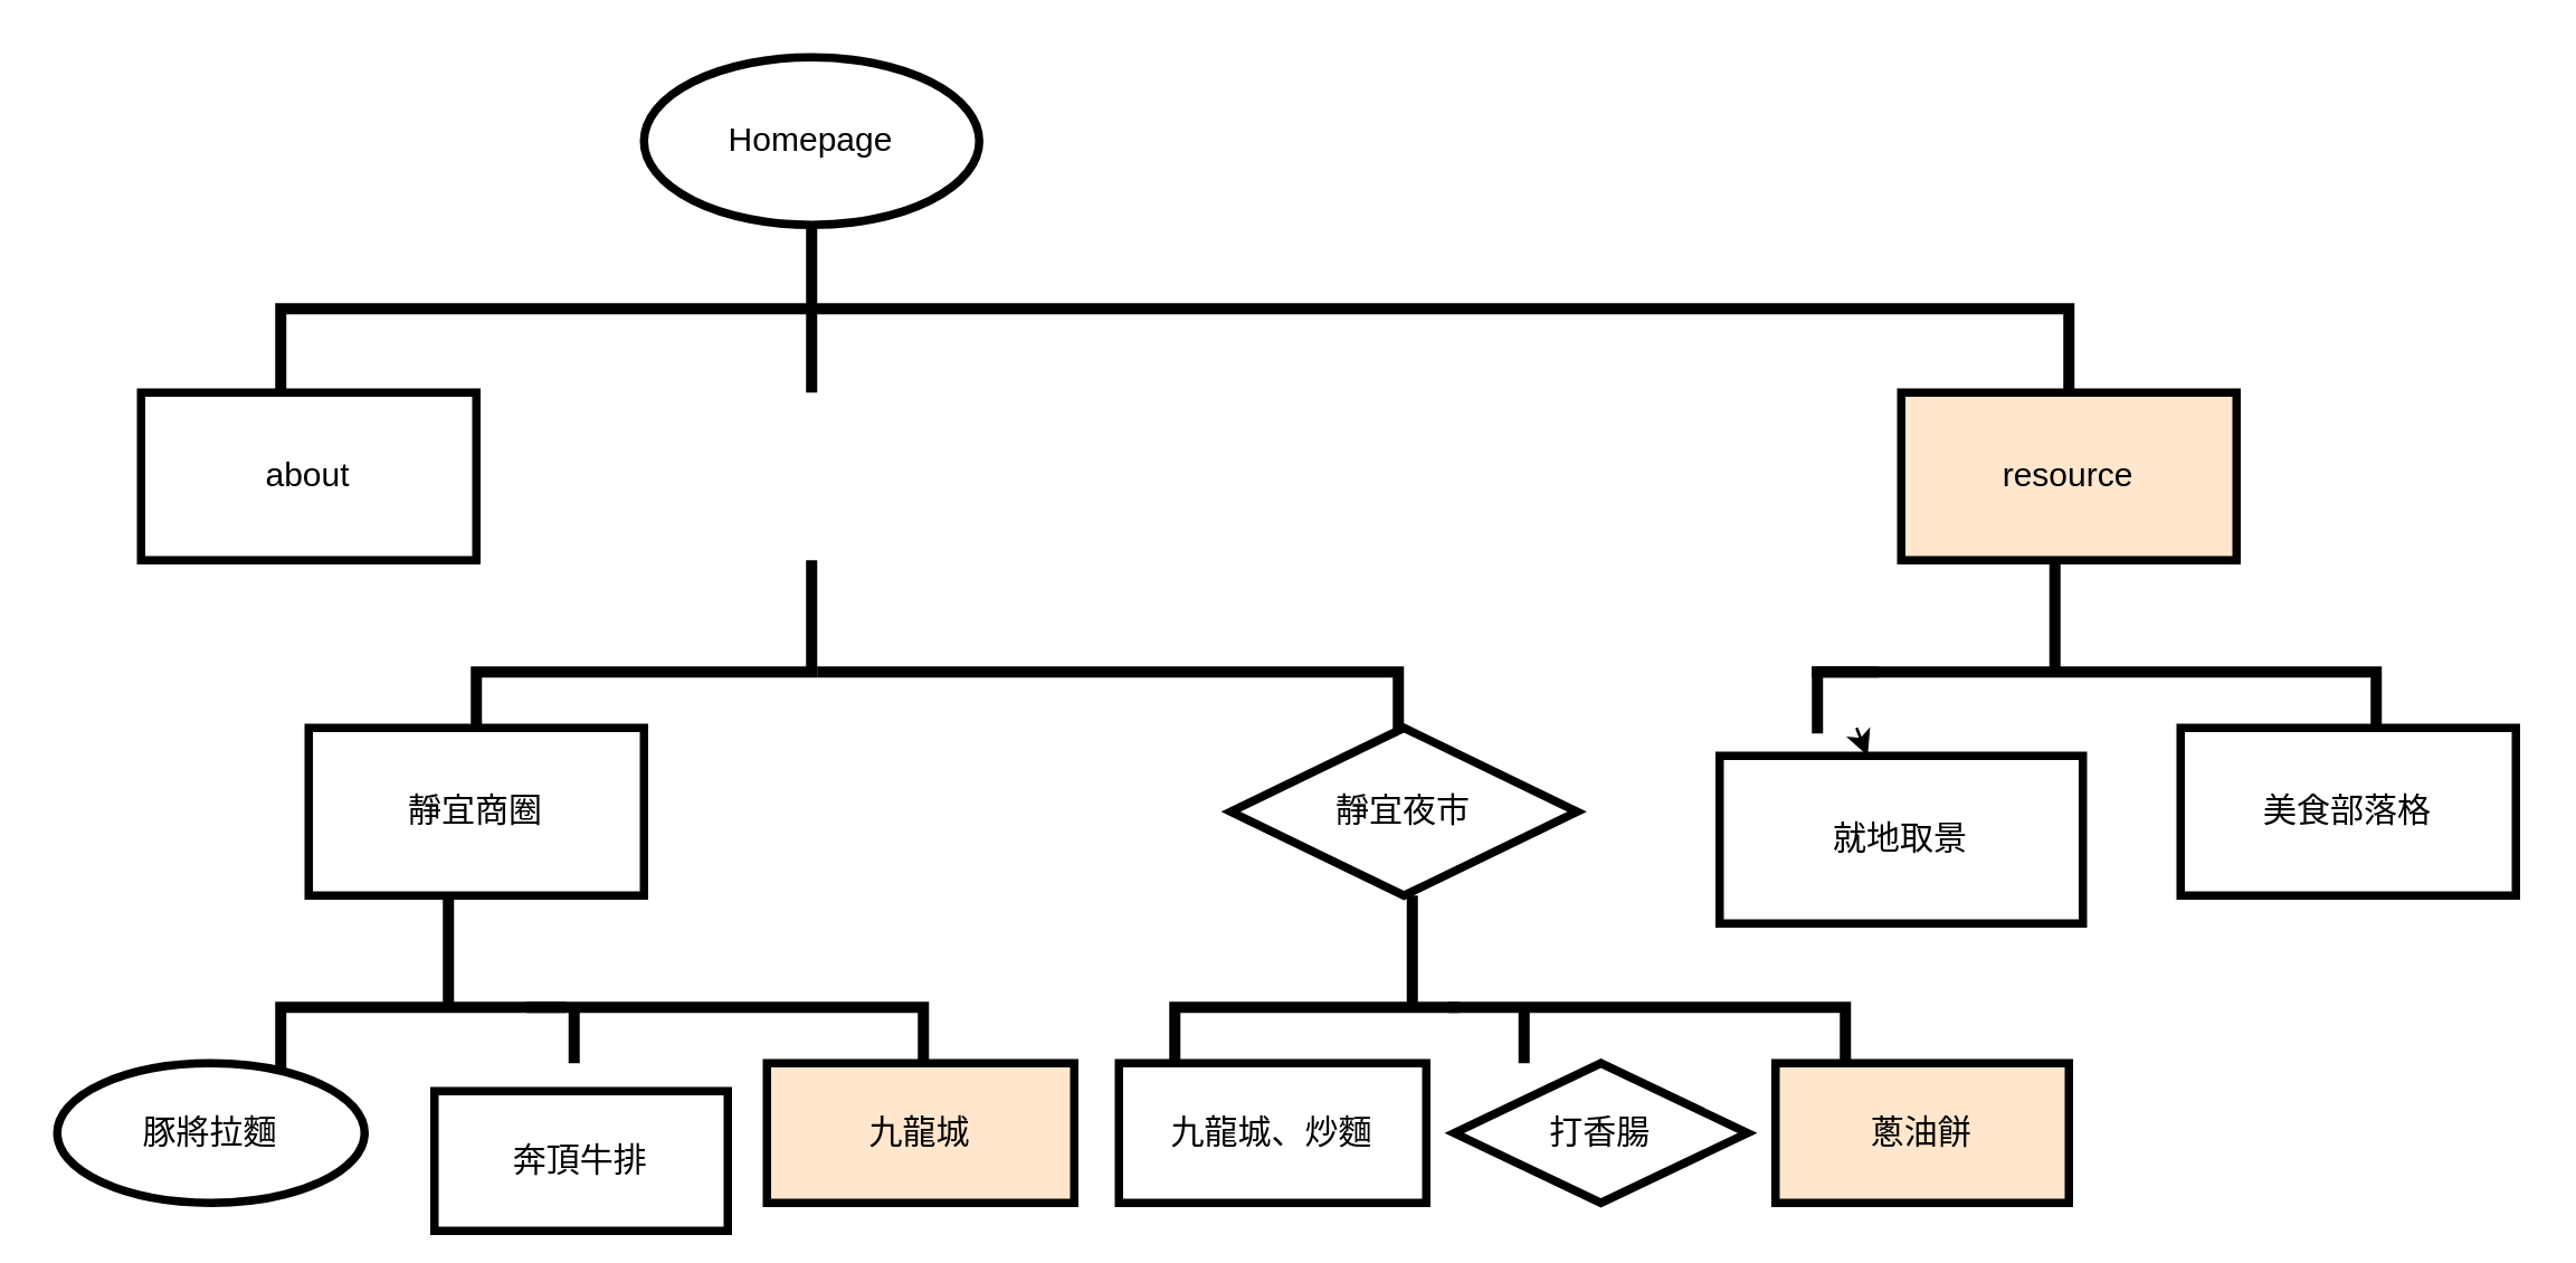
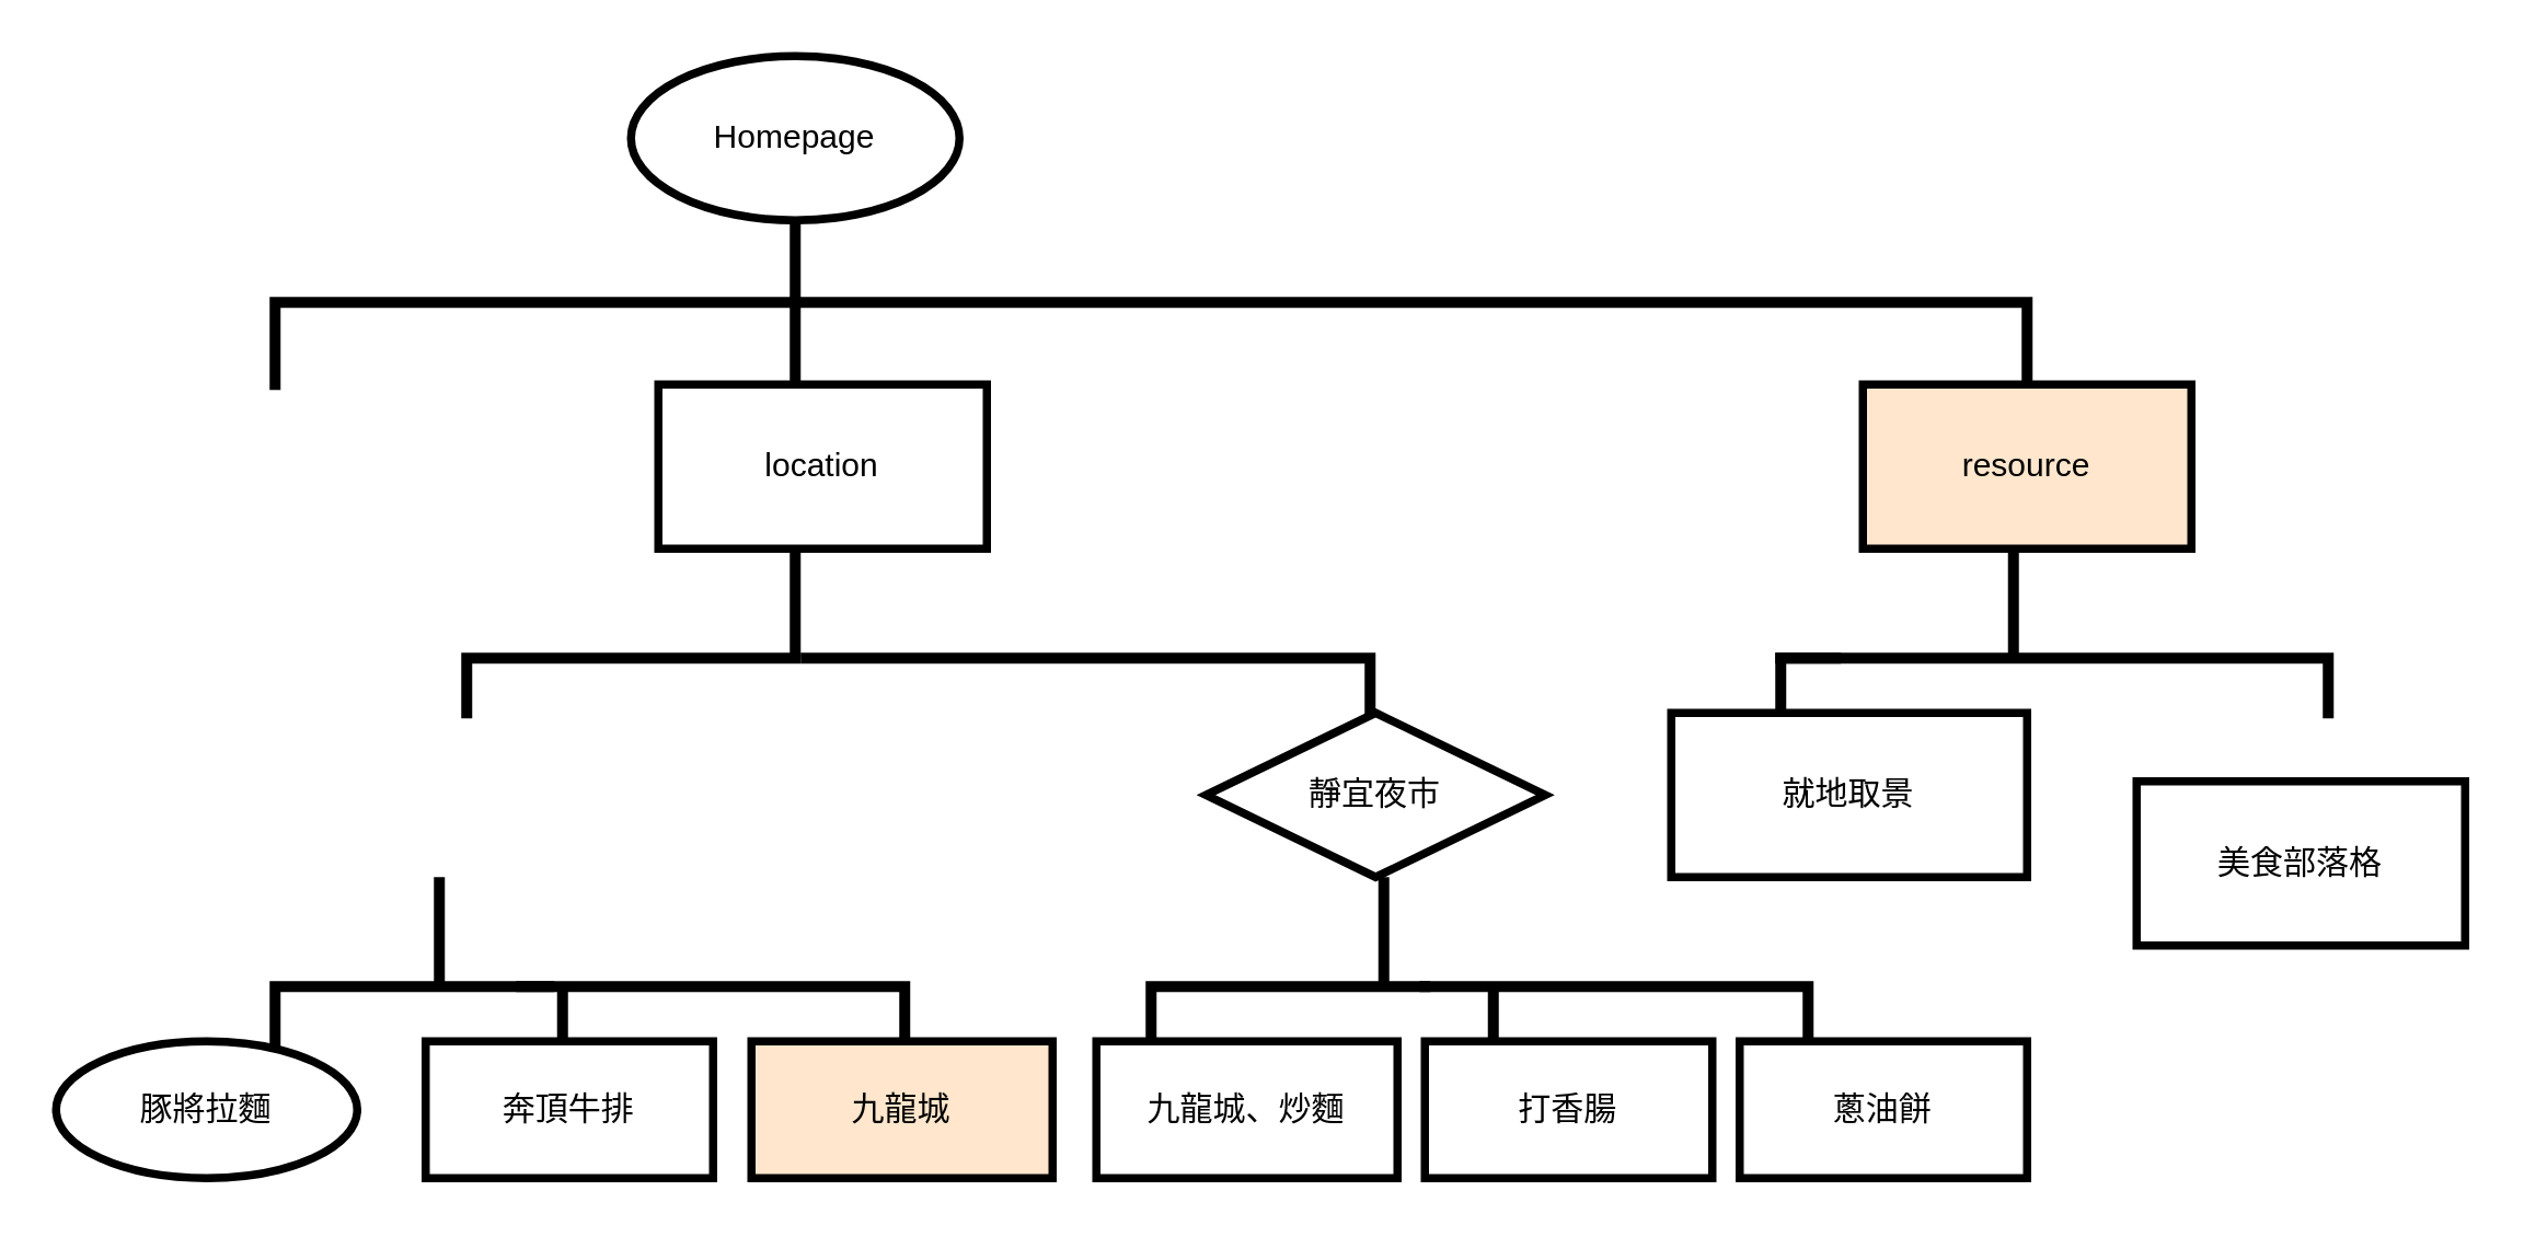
- <mxCell id="6" value="about" style="rounded=0;whiteSpace=wrap;html=1;strokeWidth=3;" parent="1" vertex="1"><mxGeometry x="50" y="140" width="120" height="60" as="geometry" /></mxCell>
+ <mxCell id="7" value="location" style="rounded=0;whiteSpace=wrap;html=1;strokeWidth=3;" parent="1" vertex="1"><mxGeometry x="240" y="140" width="120" height="60" as="geometry" /></mxCell>
- <mxCell id="19" value="靜宜商圈" style="rounded=0;whiteSpace=wrap;html=1;strokeWidth=3;" parent="1" vertex="1"><mxGeometry x="110" y="260" width="120" height="60" as="geometry" /></mxCell>
- <mxCell id="13" value="美食部落格" style="rounded=0;whiteSpace=wrap;html=1;strokeWidth=3;" parent="1" vertex="1"><mxGeometry x="780" y="260" width="120" height="60" as="geometry" /></mxCell>
+ <mxCell id="13" value="美食部落格" style="rounded=0;whiteSpace=wrap;html=1;strokeWidth=3;" parent="1" vertex="1"><mxGeometry x="780" y="285" width="120" height="60" as="geometry" /></mxCell>
- <mxCell id="14" value="就地取景" style="rounded=0;whiteSpace=wrap;html=1;strokeWidth=3;" parent="1" vertex="1"><mxGeometry x="615" y="270" width="130" height="60" as="geometry" /></mxCell>
+ <mxCell id="14" value="就地取景" style="rounded=0;whiteSpace=wrap;html=1;strokeWidth=3;" parent="1" vertex="1"><mxGeometry x="610" y="260" width="130" height="60" as="geometry" /></mxCell>
- <mxCell id="32" value="打香腸" style="rhombus;whiteSpace=wrap;html=1;strokeWidth=3;" vertex="1" parent="1"><mxGeometry x="520" y="380" width="105" height="50" as="geometry" /></mxCell>
+ <mxCell id="32" value="打香腸" style="rounded=0;whiteSpace=wrap;html=1;strokeWidth=3;" vertex="1" parent="1"><mxGeometry x="520" y="380" width="105" height="50" as="geometry" /></mxCell>
- <mxCell id="33" value="蔥油餅" style="rounded=0;whiteSpace=wrap;html=1;strokeWidth=3;fillColor=#ffe6cc;" vertex="1" parent="1"><mxGeometry x="635" y="380" width="105" height="50" as="geometry" /></mxCell>
+ <mxCell id="33" value="蔥油餅" style="rounded=0;whiteSpace=wrap;html=1;strokeWidth=3;" vertex="1" parent="1"><mxGeometry x="635" y="380" width="105" height="50" as="geometry" /></mxCell>
- <mxCell id="25" value="奔頂牛排" style="rounded=0;whiteSpace=wrap;html=1;strokeWidth=3;" vertex="1" parent="1"><mxGeometry x="155" y="390" width="105" height="50" as="geometry" /></mxCell>
+ <mxCell id="25" value="奔頂牛排" style="rounded=0;whiteSpace=wrap;html=1;strokeWidth=3;" vertex="1" parent="1"><mxGeometry x="155" y="380" width="105" height="50" as="geometry" /></mxCell>
